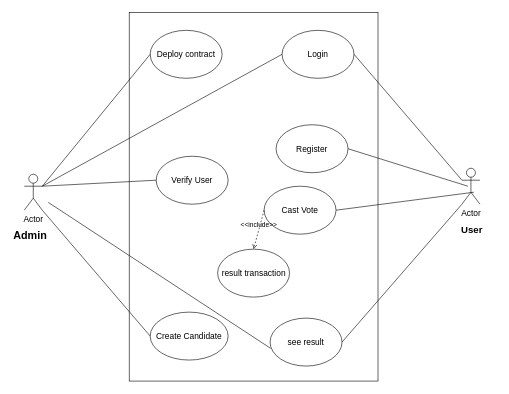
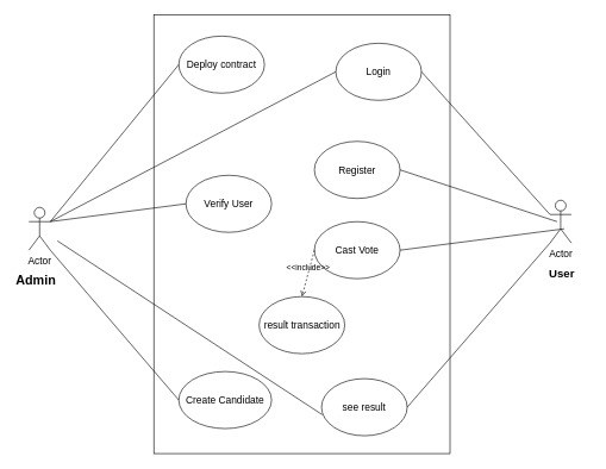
- <mxCell id="8" value="Login" style="ellipse;whiteSpace=wrap;html=1;fontSize=14;" parent="1" vertex="1"><mxGeometry x="470" y="50" width="120" height="80" as="geometry" /></mxCell>
+ <mxCell id="8" value="Login" style="ellipse;whiteSpace=wrap;html=1;fontSize=14;" parent="1" vertex="1"><mxGeometry x="470" y="60" width="120" height="80" as="geometry" /></mxCell>
- <mxCell id="9" value="Register" style="ellipse;whiteSpace=wrap;html=1;fontSize=14;" parent="1" vertex="1"><mxGeometry x="460" y="207.5" width="120" height="80" as="geometry" /></mxCell>
+ <mxCell id="9" value="Register" style="ellipse;whiteSpace=wrap;html=1;fontSize=14;" parent="1" vertex="1"><mxGeometry x="440" y="197.5" width="120" height="80" as="geometry" /></mxCell>
- <mxCell id="6" value="Verify User" style="ellipse;whiteSpace=wrap;html=1;fontSize=14;" parent="1" vertex="1"><mxGeometry x="260" y="260" width="120" height="80" as="geometry" /></mxCell>
+ <mxCell id="6" value="Verify User" style="ellipse;whiteSpace=wrap;html=1;fontSize=14;" parent="1" vertex="1"><mxGeometry x="260" y="245" width="120" height="80" as="geometry" /></mxCell>
